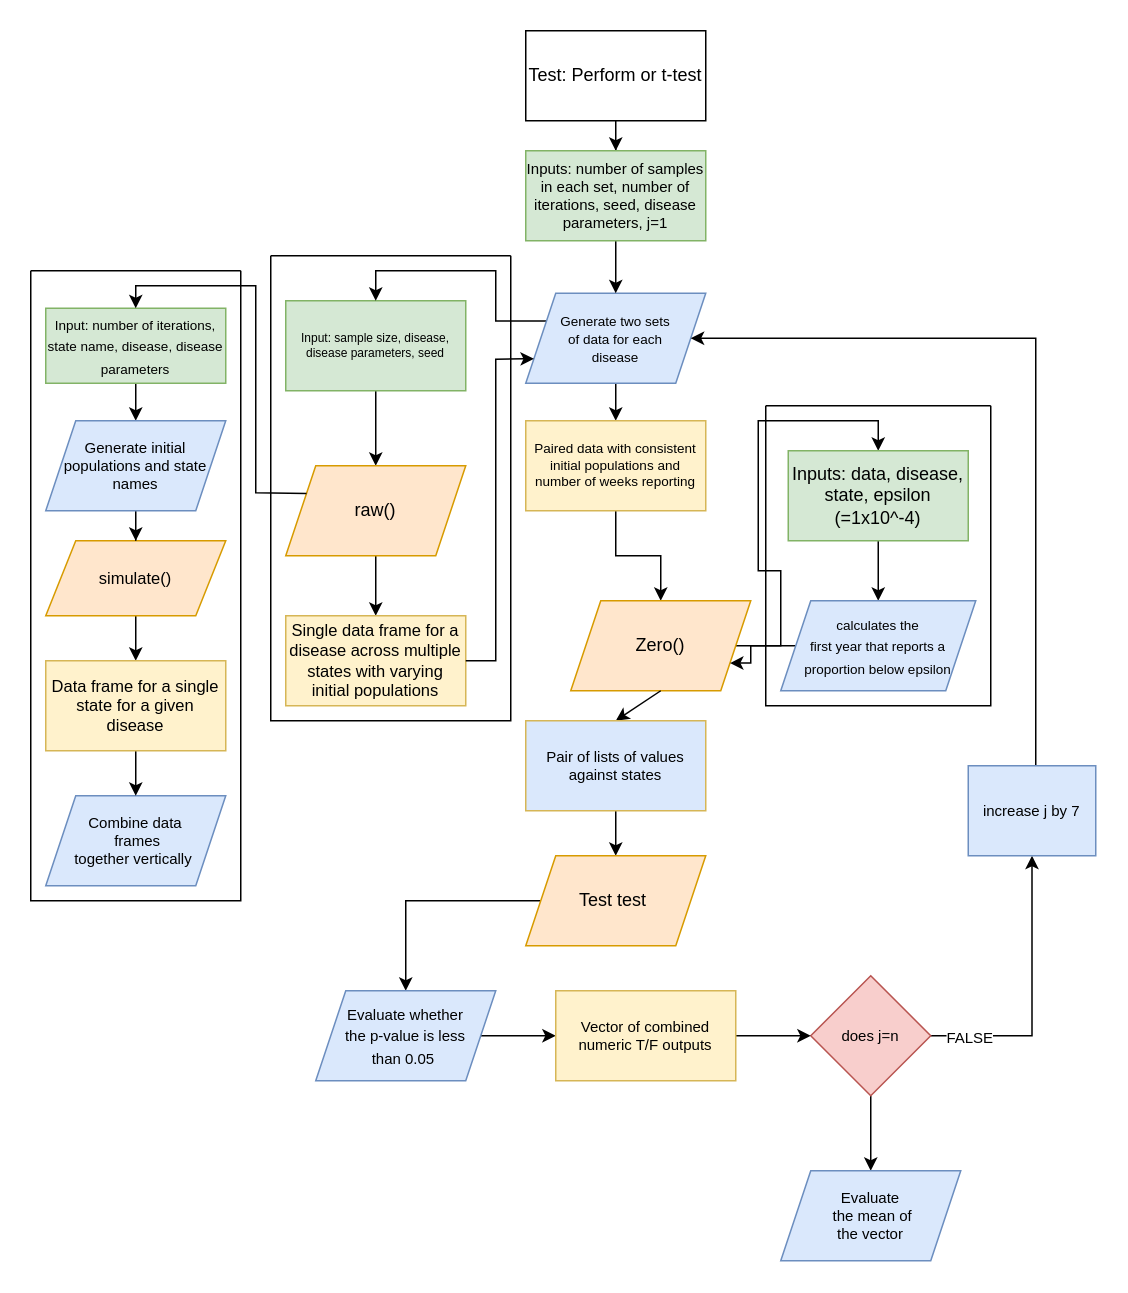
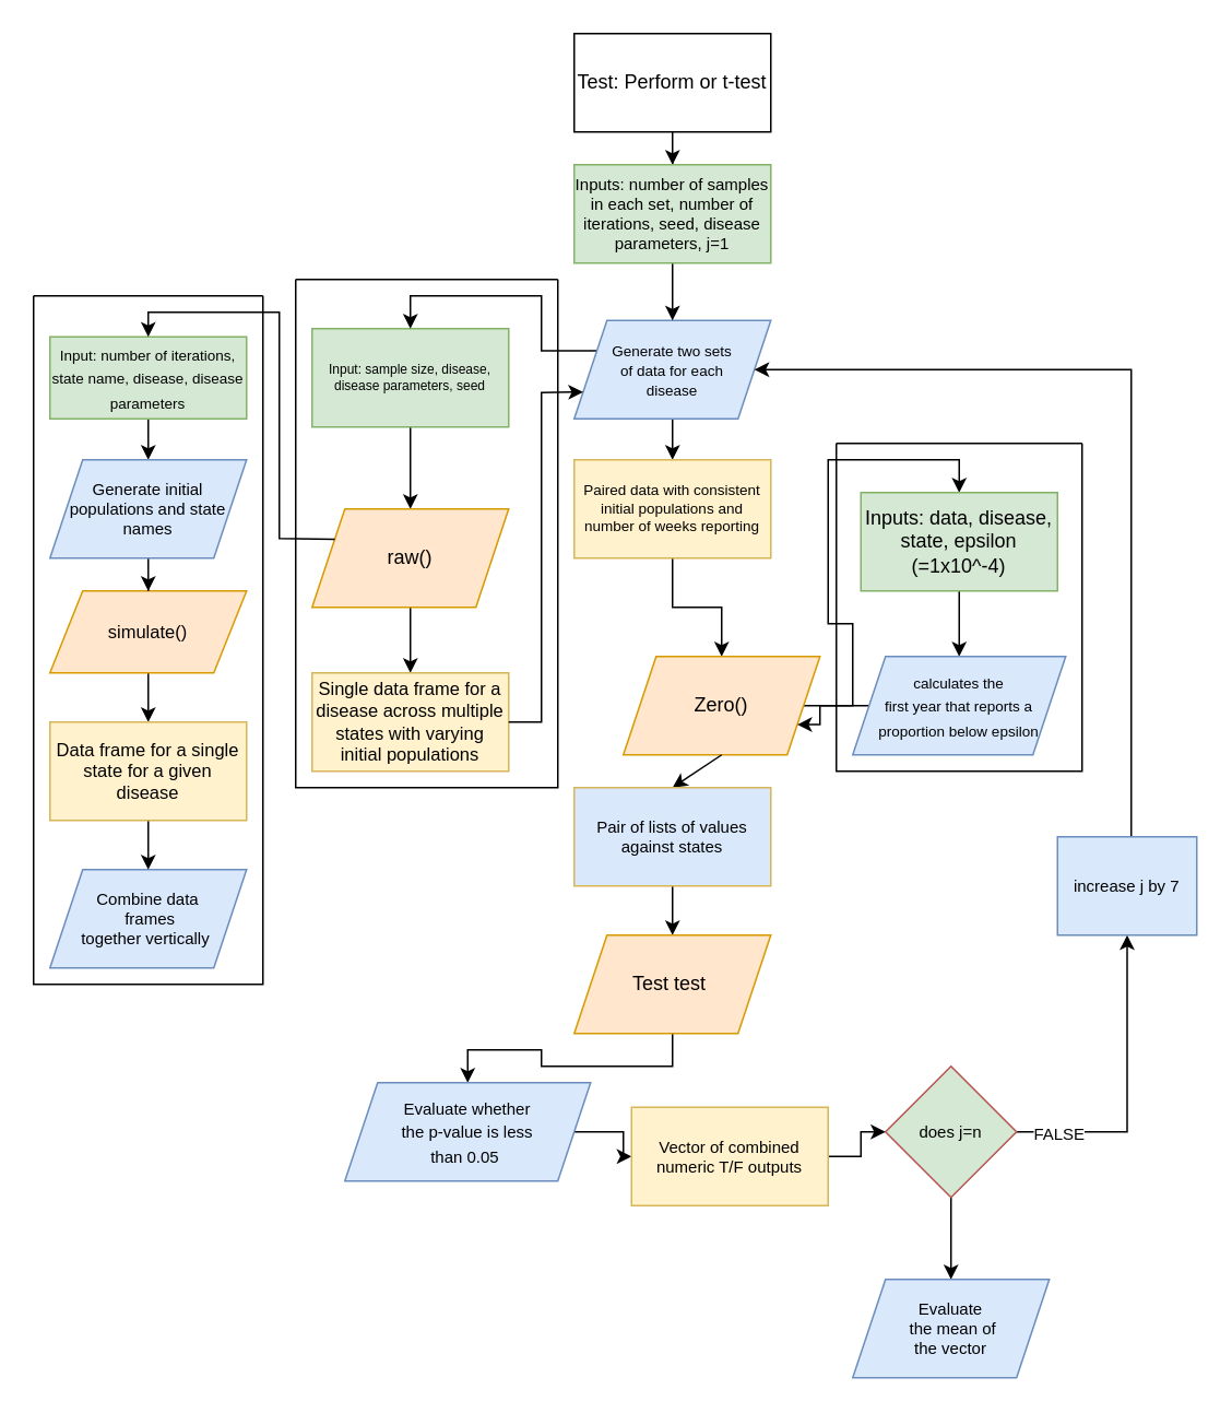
- <mxCell id="39" value="&lt;font style=&quot;font-size: 10px;&quot;&gt;Evaluate whether &lt;br&gt;the p-value is less &lt;br&gt;than 0.05&amp;nbsp;&lt;/font&gt;" style="shape=parallelogram;perimeter=parallelogramPerimeter;whiteSpace=wrap;html=1;fixedSize=1;rounded=0;fontSize=12;fillColor=#dae8fc;strokeColor=#6c8ebf;" vertex="1" parent="1"><mxGeometry x="210" y="660" width="120" height="60" as="geometry" /></mxCell>
+ <mxCell id="39" value="&lt;font style=&quot;font-size: 10px;&quot;&gt;Evaluate whether &lt;br&gt;the p-value is less &lt;br&gt;than 0.05&amp;nbsp;&lt;/font&gt;" style="shape=parallelogram;perimeter=parallelogramPerimeter;whiteSpace=wrap;html=1;fixedSize=1;rounded=0;fontSize=12;fillColor=#dae8fc;strokeColor=#6c8ebf;" vertex="1" parent="1"><mxGeometry x="210" y="660" width="150" height="60" as="geometry" /></mxCell>
- <mxCell id="45" value="Vector of combined numeric T/F outputs" style="rounded=0;whiteSpace=wrap;html=1;fontSize=10;fillColor=#fff2cc;strokeColor=#d6b656;" vertex="1" parent="1"><mxGeometry x="370" y="660" width="120" height="60" as="geometry" /></mxCell>
+ <mxCell id="45" value="Vector of combined numeric T/F outputs" style="rounded=0;whiteSpace=wrap;html=1;fontSize=10;fillColor=#fff2cc;strokeColor=#d6b656;" vertex="1" parent="1"><mxGeometry x="385" y="675" width="120" height="60" as="geometry" /></mxCell>
- <mxCell id="43" value="does j=n" style="rhombus;whiteSpace=wrap;html=1;rounded=0;fontSize=10;fillColor=#f8cecc;strokeColor=#b85450;" vertex="1" parent="1"><mxGeometry x="540" y="650" width="80" height="80" as="geometry" /></mxCell>
+ <mxCell id="43" value="does j=n" style="rhombus;whiteSpace=wrap;html=1;rounded=0;fontSize=10;fillColor=#d5e8d4;strokeColor=#b85450;" vertex="1" parent="1"><mxGeometry x="540" y="650" width="80" height="80" as="geometry" /></mxCell>
